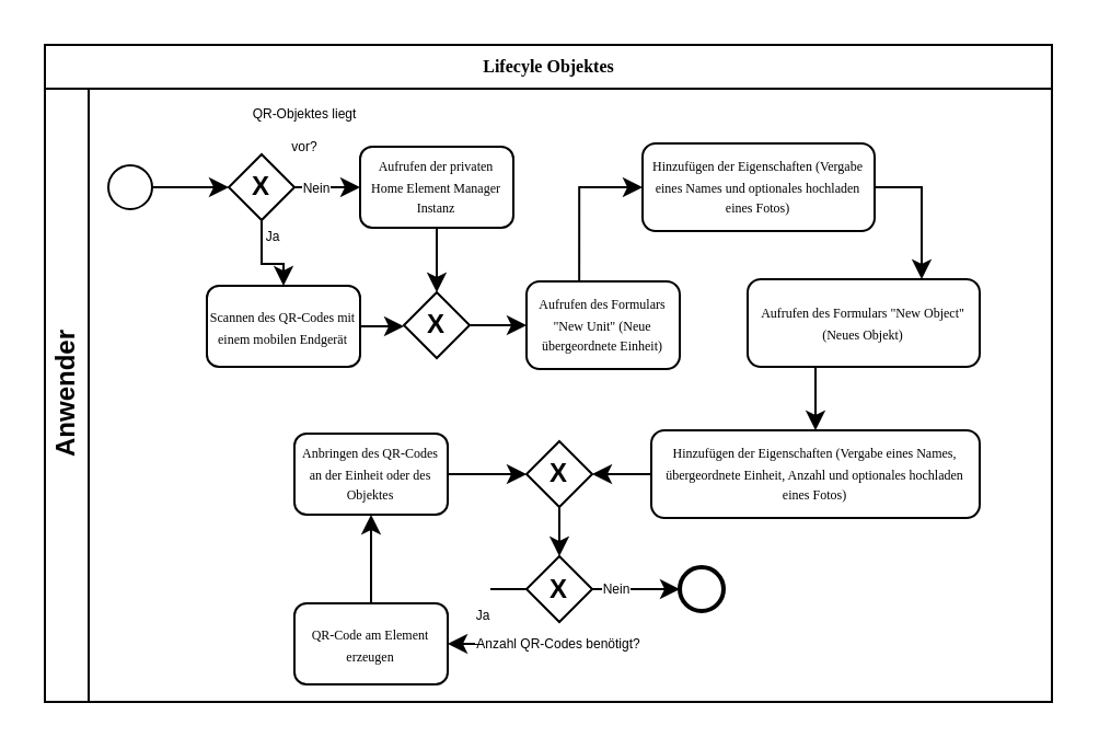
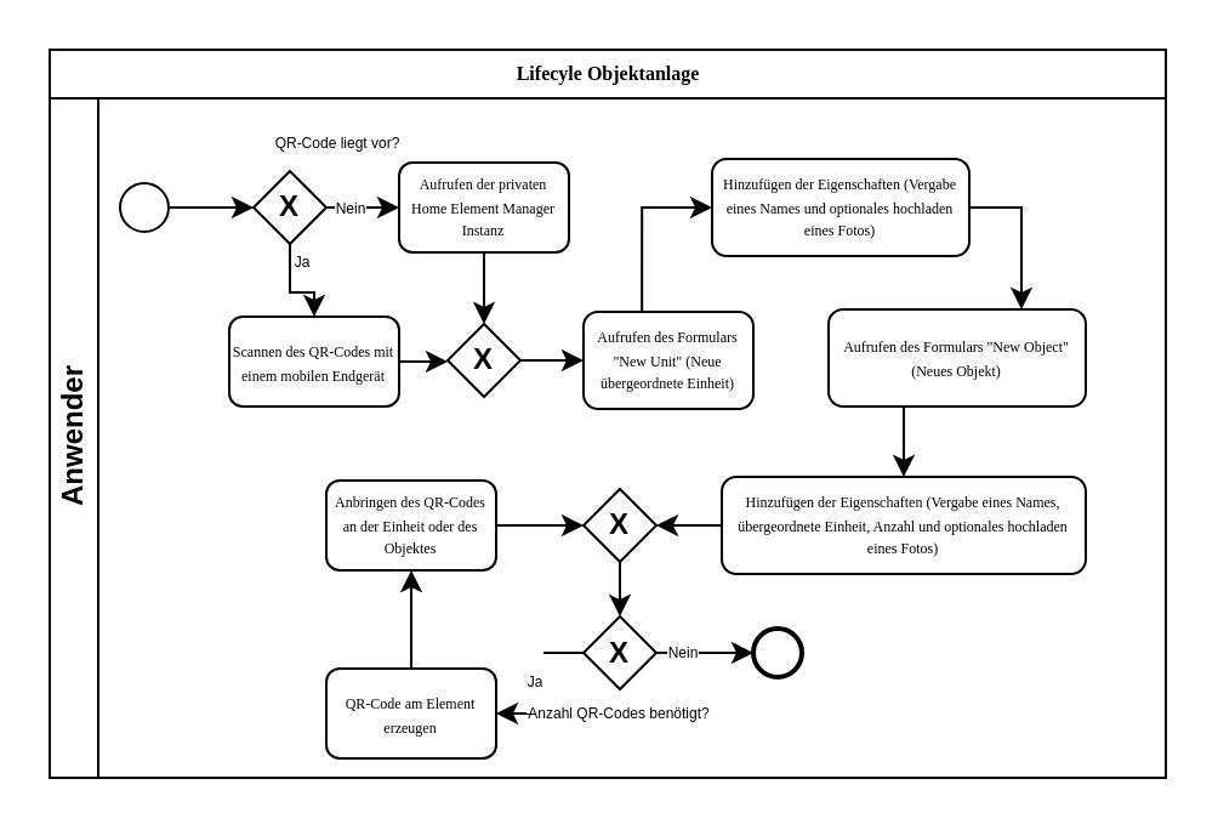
- <mxCell id="2" value="Lifecyle Objektes" style="swimlane;html=1;childLayout=stackLayout;horizontal=1;startSize=20;horizontalStack=0;rounded=0;shadow=0;labelBackgroundColor=none;strokeWidth=1;fontFamily=Verdana;fontSize=8;align=center;" parent="1" vertex="1"><mxGeometry x="20" y="20" width="460" height="300" as="geometry" /></mxCell>
+ <mxCell id="2" value="Lifecyle Objektanlage" style="swimlane;html=1;childLayout=stackLayout;horizontal=1;startSize=20;horizontalStack=0;rounded=0;shadow=0;labelBackgroundColor=none;strokeWidth=1;fontFamily=Verdana;fontSize=8;align=center;" parent="1" vertex="1"><mxGeometry x="20" y="20" width="460" height="300" as="geometry" /></mxCell>
- <mxCell id="13" value="&lt;font style=&quot;font-size: 6px;&quot;&gt;QR-Objektes liegt vor?&lt;/font&gt;" style="text;html=1;align=center;verticalAlign=middle;whiteSpace=wrap;rounded=0;" parent="3" vertex="1"><mxGeometry x="89" y="2" width="60" height="30" as="geometry" /></mxCell>
+ <mxCell id="13" value="&lt;font style=&quot;font-size: 6px;&quot;&gt;QR-Code liegt vor?&lt;/font&gt;" style="text;html=1;align=center;verticalAlign=middle;whiteSpace=wrap;rounded=0;" parent="3" vertex="1"><mxGeometry x="89" y="2" width="60" height="30" as="geometry" /></mxCell>
